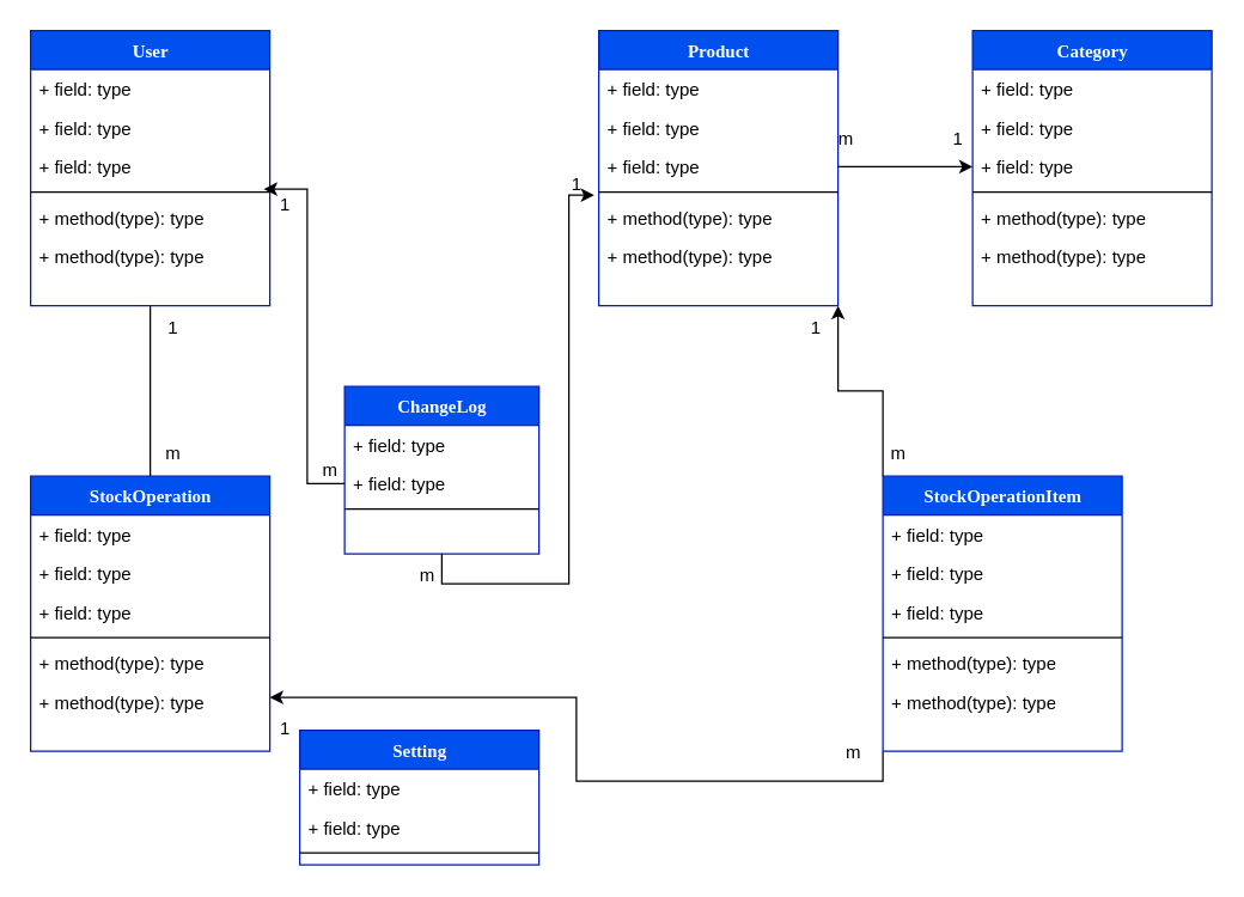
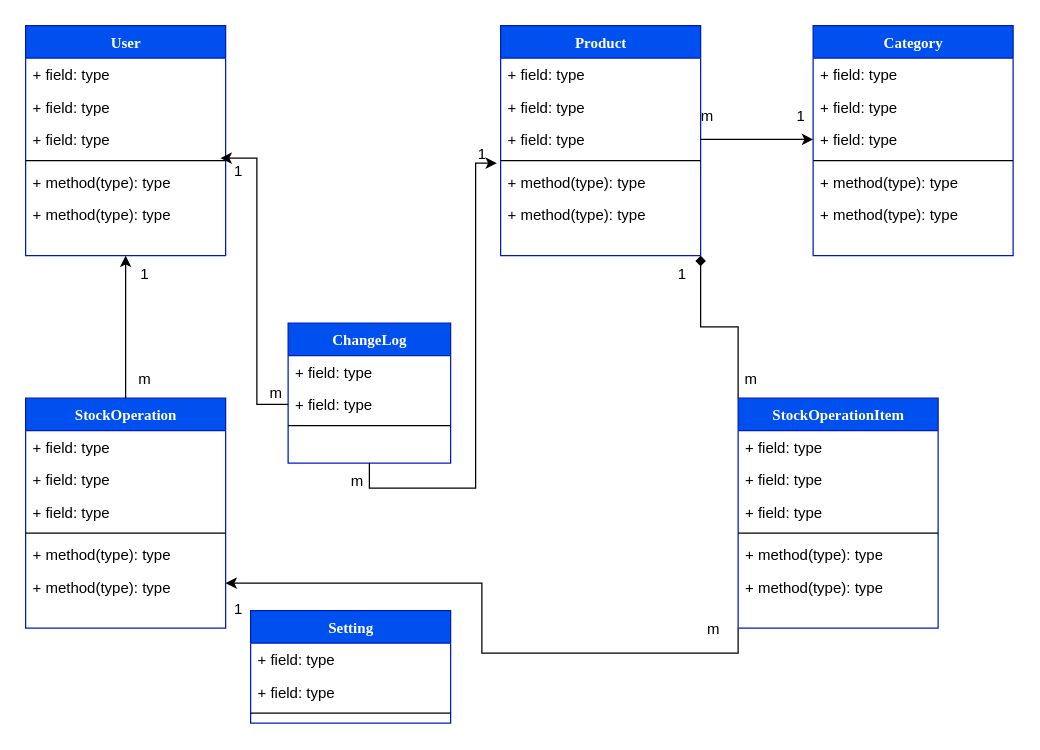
- <mxCell id="50" style="edgeStyle=orthogonalEdgeStyle;rounded=0;orthogonalLoop=1;jettySize=auto;html=1;exitX=0.5;exitY=0;exitDx=0;exitDy=0;entryX=0.5;entryY=1;entryDx=0;entryDy=0;endArrow=none;" edge="1" parent="1" source="31" target="2"><mxGeometry relative="1" as="geometry" /></mxCell>
+ <mxCell id="50" style="edgeStyle=orthogonalEdgeStyle;rounded=0;orthogonalLoop=1;jettySize=auto;html=1;exitX=0.5;exitY=0;exitDx=0;exitDy=0;entryX=0.5;entryY=1;entryDx=0;entryDy=0;" edge="1" parent="1" source="31" target="2"><mxGeometry relative="1" as="geometry" /></mxCell>
- <mxCell id="39" style="edgeStyle=orthogonalEdgeStyle;rounded=0;orthogonalLoop=1;jettySize=auto;html=1;exitX=0;exitY=0;exitDx=0;exitDy=0;entryX=1;entryY=1;entryDx=0;entryDy=0;" edge="1" parent="1" source="40" target="16"><mxGeometry relative="1" as="geometry" /></mxCell>
+ <mxCell id="39" style="edgeStyle=orthogonalEdgeStyle;rounded=0;orthogonalLoop=1;jettySize=auto;html=1;exitX=0;exitY=0;exitDx=0;exitDy=0;entryX=1;entryY=1;entryDx=0;entryDy=0;endArrow=diamond;" edge="1" parent="1" source="40" target="16"><mxGeometry relative="1" as="geometry" /></mxCell>
